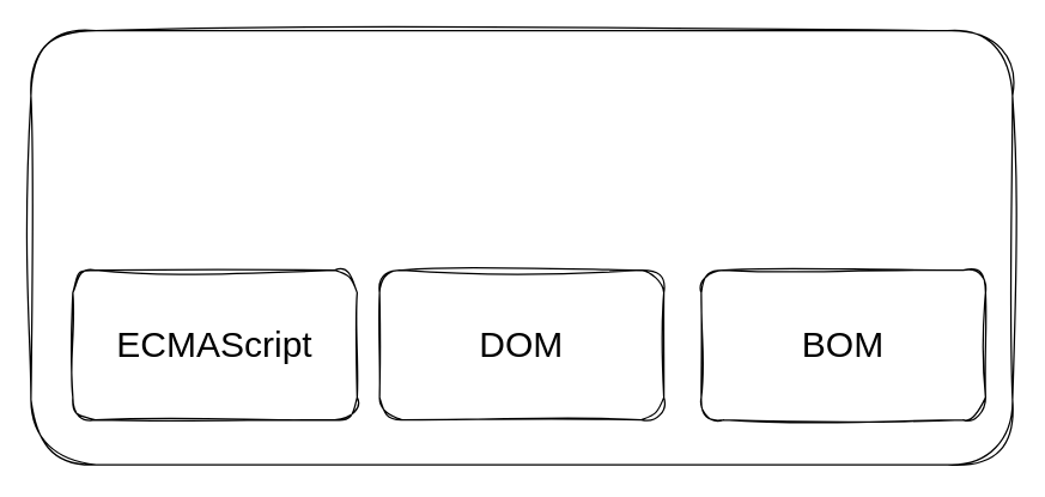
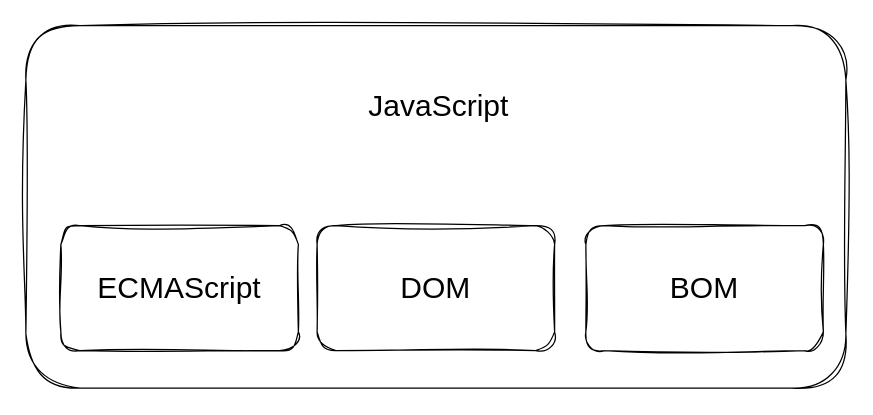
+ <mxCell id="6" value="&lt;font style=&quot;font-size: 24px;&quot;&gt;JavaScript&lt;/font&gt;" style="text;html=1;align=center;verticalAlign=middle;whiteSpace=wrap;rounded=0;" vertex="1" parent="1"><mxGeometry x="287.5" y="70" width="125" height="30" as="geometry" /></mxCell>
